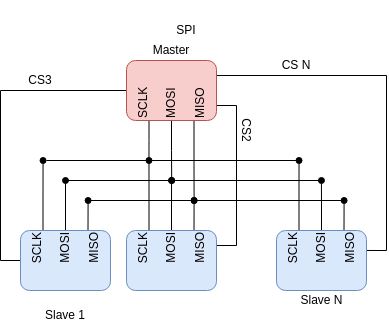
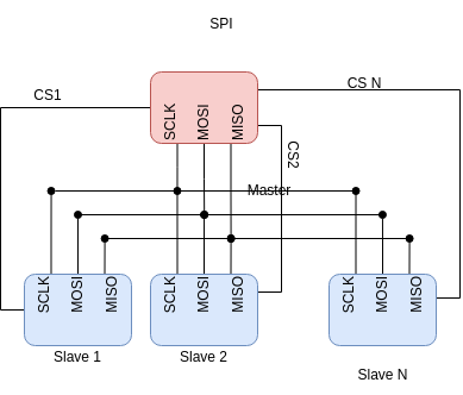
- <mxCell id="10" value="&lt;div&gt;SPI&lt;/div&gt;" style="text;html=1;strokeColor=none;fillColor=none;align=center;verticalAlign=middle;whiteSpace=wrap;rounded=0;" parent="1" vertex="1"><mxGeometry x="166" y="20" width="40" height="20" as="geometry" /></mxCell>
+ <mxCell id="10" value="&lt;div&gt;SPI&lt;/div&gt;" style="text;html=1;strokeColor=none;fillColor=none;align=center;verticalAlign=middle;whiteSpace=wrap;rounded=0;" parent="1" vertex="1"><mxGeometry x="166" y="10" width="40" height="20" as="geometry" /></mxCell>
- <mxCell id="9" value="Master" style="text;html=1;strokeColor=none;fillColor=none;align=center;verticalAlign=middle;whiteSpace=wrap;rounded=0;" parent="1" vertex="1"><mxGeometry x="141" y="40" width="60" height="20" as="geometry" /></mxCell>
+ <mxCell id="9" value="Master" style="text;html=1;strokeColor=none;fillColor=none;align=center;verticalAlign=middle;whiteSpace=wrap;rounded=0;" parent="1" vertex="1"><mxGeometry x="196" y="150" width="60" height="20" as="geometry" /></mxCell>
- <mxCell id="32" value="CS N" style="text;html=1;strokeColor=none;fillColor=none;align=center;verticalAlign=middle;whiteSpace=wrap;rounded=0;" parent="1" vertex="1"><mxGeometry x="276" y="55" width="40" height="20" as="geometry" /></mxCell>
+ <mxCell id="32" value="CS N" style="text;html=1;strokeColor=none;fillColor=none;align=center;verticalAlign=middle;whiteSpace=wrap;rounded=0;" parent="1" vertex="1"><mxGeometry x="286" y="60" width="40" height="20" as="geometry" /></mxCell>
- <mxCell id="31" value="CS3" style="text;html=1;strokeColor=none;fillColor=none;align=center;verticalAlign=middle;whiteSpace=wrap;rounded=0;" parent="1" vertex="1"><mxGeometry x="20" y="70" width="40" height="20" as="geometry" /></mxCell>
+ <mxCell id="31" value="CS1" style="text;html=1;strokeColor=none;fillColor=none;align=center;verticalAlign=middle;whiteSpace=wrap;rounded=0;" parent="1" vertex="1"><mxGeometry x="20" y="70" width="40" height="20" as="geometry" /></mxCell>
+ <mxCell id="28" value="Slave 2" style="text;html=1;strokeColor=none;fillColor=none;align=center;verticalAlign=middle;whiteSpace=wrap;rounded=0;" parent="1" vertex="1"><mxGeometry x="146" y="290" width="50" height="20" as="geometry" /></mxCell>
- <mxCell id="29" value="Slave N" style="text;html=1;align=center;verticalAlign=middle;resizable=0;points=[];autosize=1;" parent="1" vertex="1"><mxGeometry x="291" y="290" width="60" height="20" as="geometry" /></mxCell>
+ <mxCell id="29" value="Slave N" style="text;html=1;align=center;verticalAlign=middle;resizable=0;points=[];autosize=1;" parent="1" vertex="1"><mxGeometry x="291" y="305" width="60" height="20" as="geometry" /></mxCell>
- <mxCell id="17" value="Slave 1" style="text;html=1;strokeColor=none;fillColor=none;align=center;verticalAlign=middle;whiteSpace=wrap;rounded=0;" parent="1" vertex="1"><mxGeometry x="40" y="305" width="50" height="20" as="geometry" /></mxCell>
+ <mxCell id="17" value="Slave 1" style="text;html=1;strokeColor=none;fillColor=none;align=center;verticalAlign=middle;whiteSpace=wrap;rounded=0;" parent="1" vertex="1"><mxGeometry x="40" y="290" width="50" height="20" as="geometry" /></mxCell>
